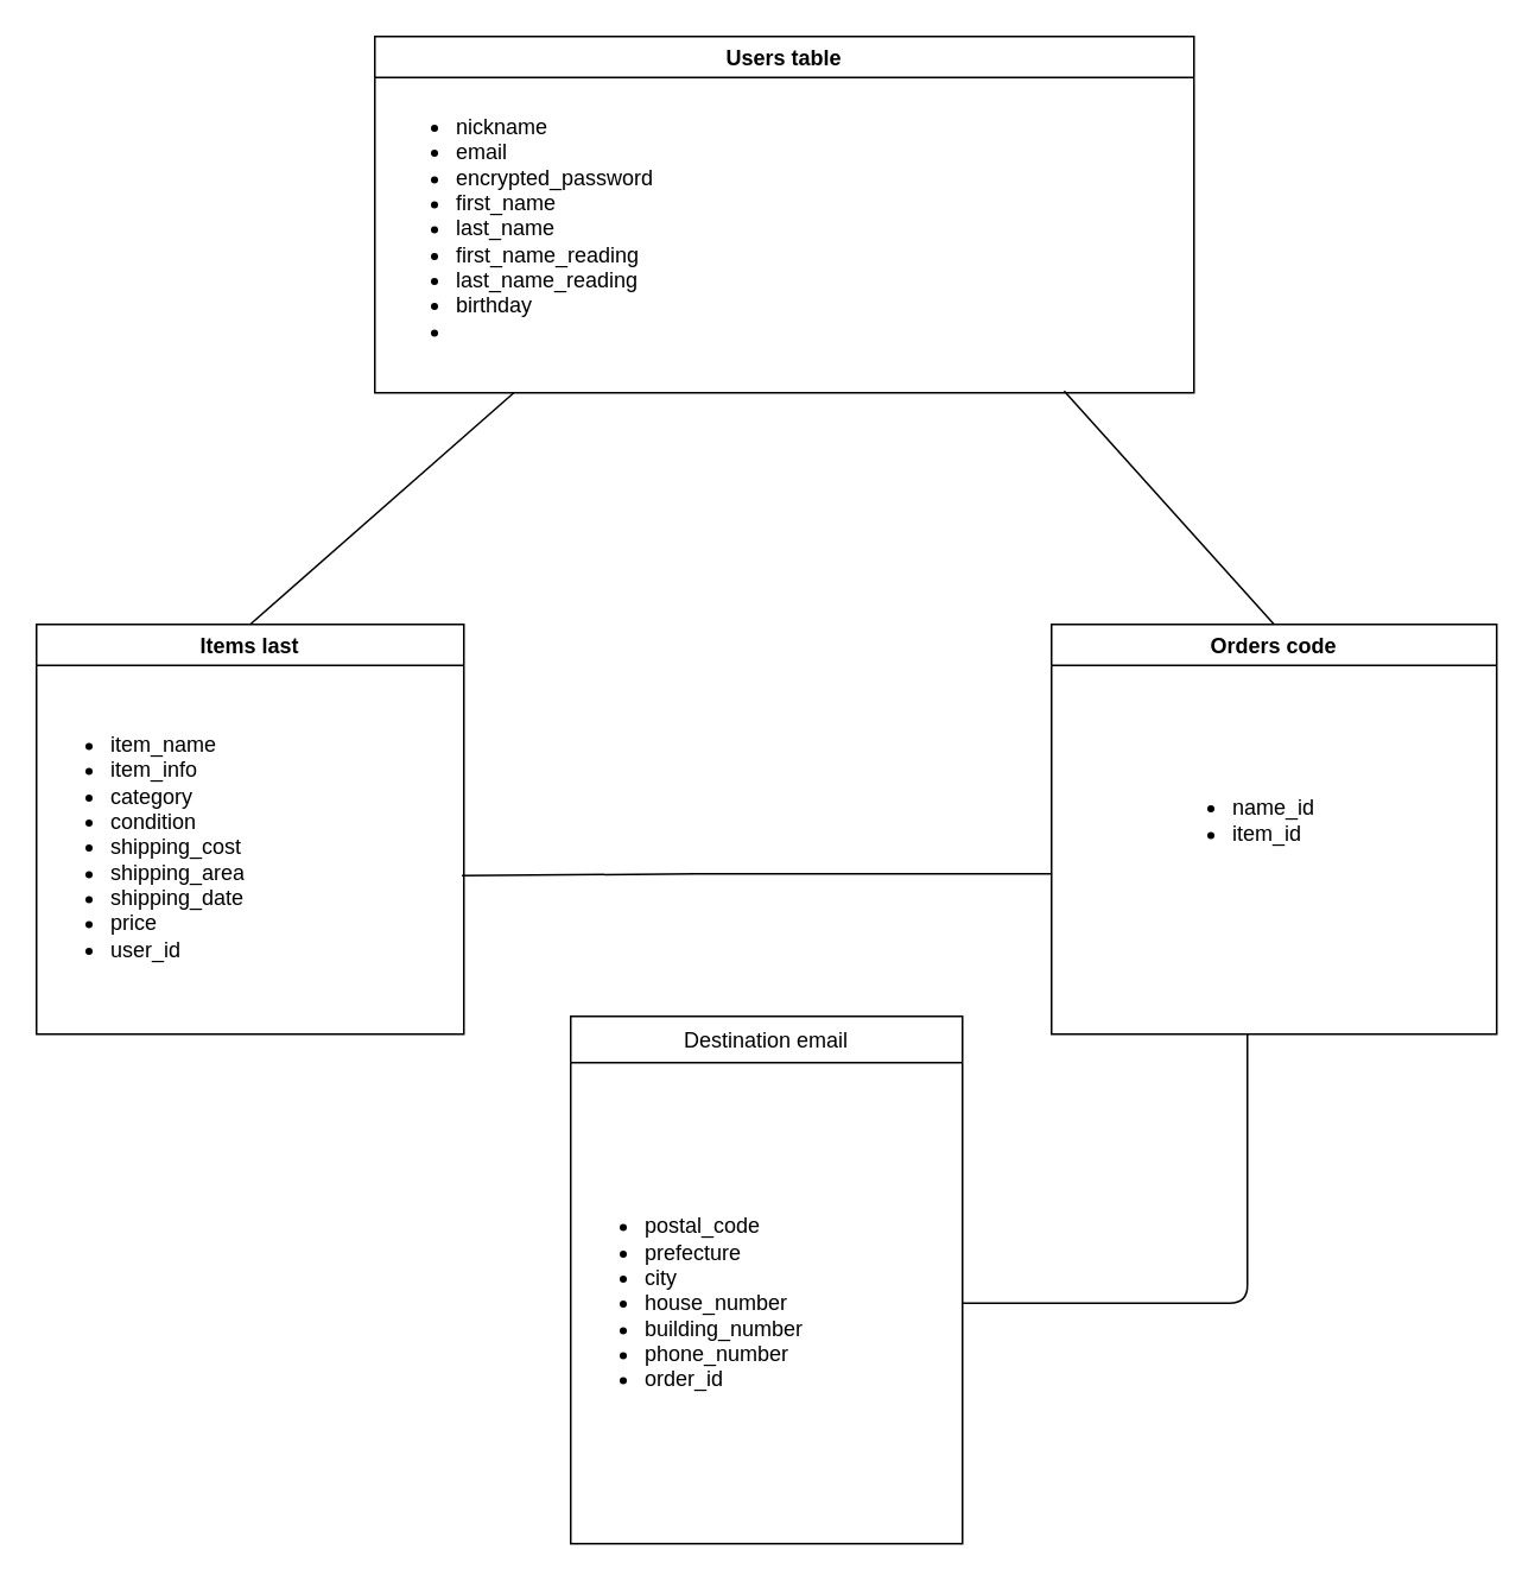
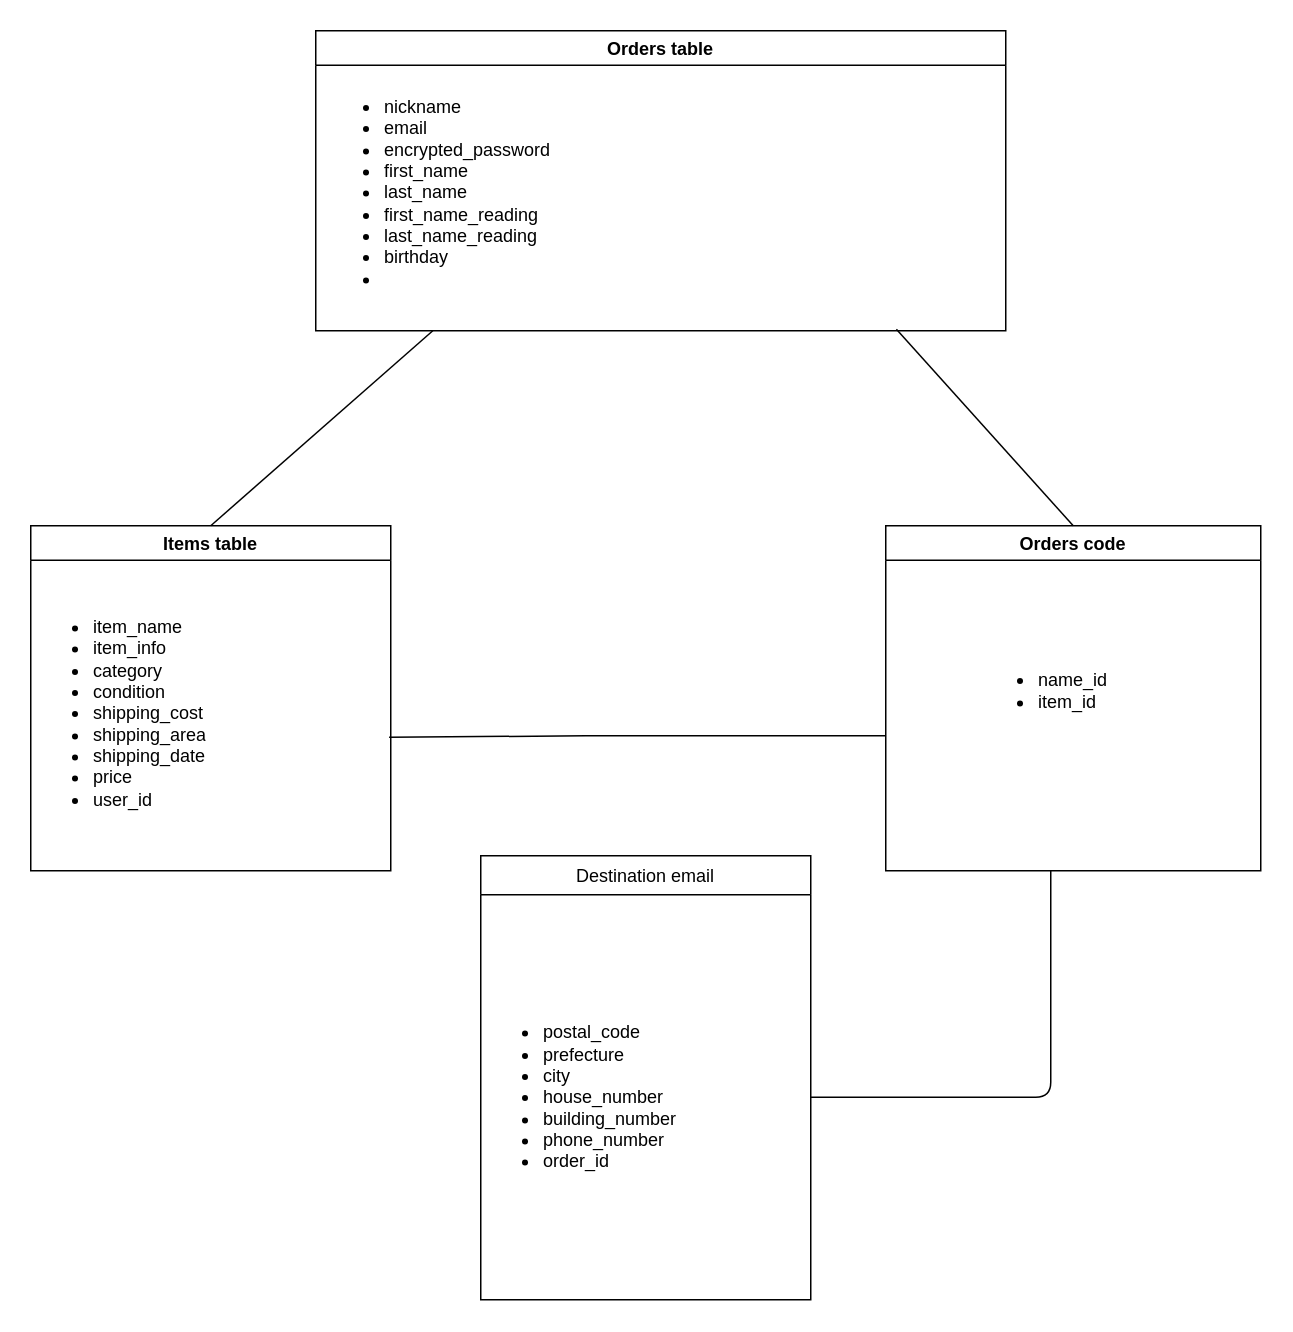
- <mxCell id="3" value="Users table" style="swimlane;" parent="1" vertex="1"><mxGeometry x="210" y="20" width="460" height="200" as="geometry" /></mxCell>
+ <mxCell id="3" value="Orders table" style="swimlane;" parent="1" vertex="1"><mxGeometry x="210" y="20" width="460" height="200" as="geometry" /></mxCell>
- <mxCell id="5" value="Items last" style="swimlane;" parent="1" vertex="1"><mxGeometry y="350" width="240" height="230" as="geometry" x="20" /></mxCell>
+ <mxCell id="5" value="Items table" style="swimlane;" parent="1" vertex="1"><mxGeometry y="350" width="240" height="230" as="geometry" x="20" /></mxCell>
